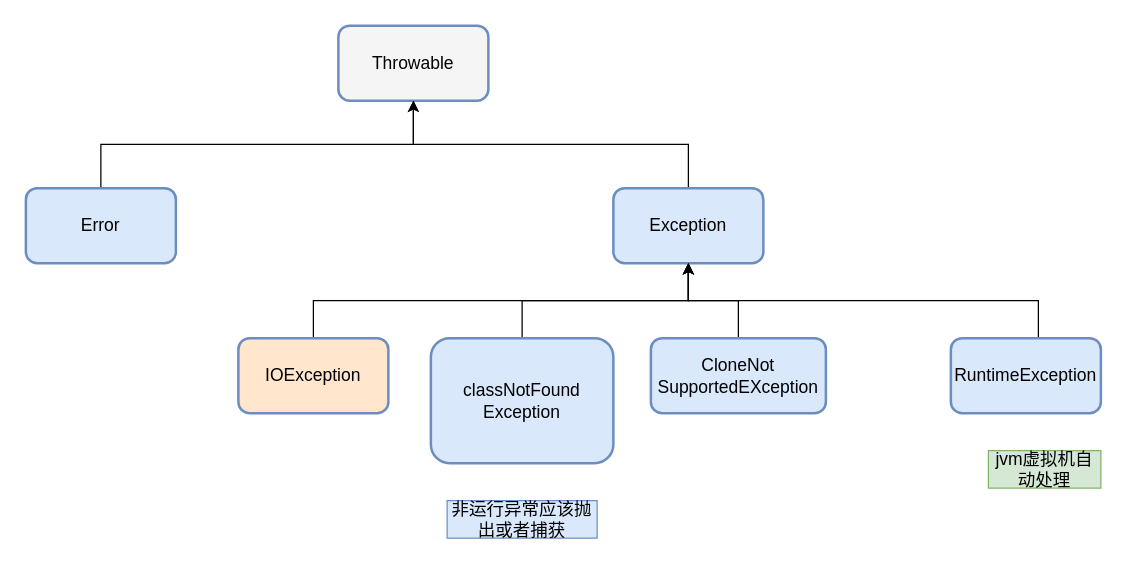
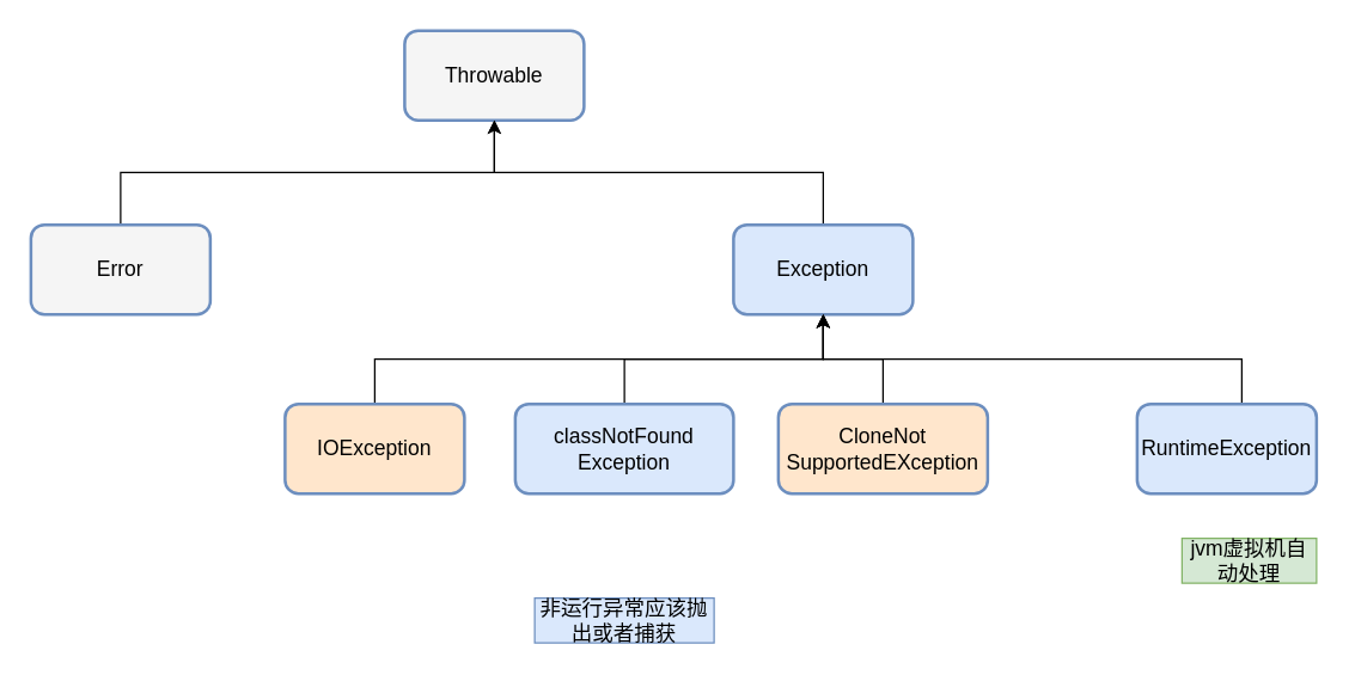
- <mxCell id="4" value="Error" style="rounded=1;whiteSpace=wrap;html=1;strokeWidth=2;fontSize=14;fillColor=#dae8fc;strokeColor=#6c8ebf;" vertex="1" parent="1"><mxGeometry x="20" y="150" width="120" height="60" as="geometry" /></mxCell>
+ <mxCell id="4" value="Error" style="rounded=1;whiteSpace=wrap;html=1;strokeWidth=2;fontSize=14;fillColor=#f5f5f5;strokeColor=#6c8ebf;" vertex="1" parent="1"><mxGeometry x="20" y="150" width="120" height="60" as="geometry" /></mxCell>
- <mxCell id="14" value="CloneNot&lt;br&gt;SupportedEXception" style="rounded=1;whiteSpace=wrap;html=1;strokeWidth=2;fontSize=14;fillColor=#dae8fc;strokeColor=#6c8ebf;" vertex="1" parent="1"><mxGeometry x="520" y="270" width="140" height="60" as="geometry" /></mxCell>
+ <mxCell id="14" value="CloneNot&lt;br&gt;SupportedEXception" style="rounded=1;whiteSpace=wrap;html=1;strokeWidth=2;fontSize=14;fillColor=#ffe6cc;strokeColor=#6c8ebf;" vertex="1" parent="1"><mxGeometry x="520" y="270" width="140" height="60" as="geometry" /></mxCell>
- <mxCell id="8" value="classNotFound&lt;br&gt;Exception" style="rounded=1;whiteSpace=wrap;html=1;strokeWidth=2;fontSize=14;fillColor=#dae8fc;strokeColor=#6c8ebf;" vertex="1" parent="1"><mxGeometry x="344" y="270" width="146" height="100" as="geometry" /></mxCell>
+ <mxCell id="8" value="classNotFound&lt;br&gt;Exception" style="rounded=1;whiteSpace=wrap;html=1;strokeWidth=2;fontSize=14;fillColor=#dae8fc;strokeColor=#6c8ebf;" vertex="1" parent="1"><mxGeometry x="344" y="270" width="146" height="60" as="geometry" /></mxCell>
